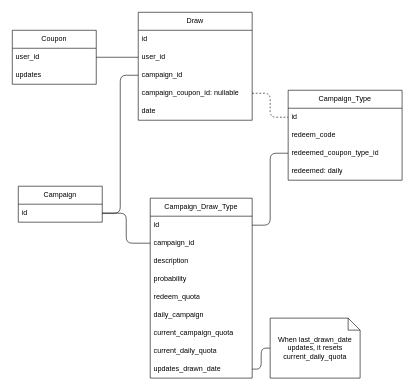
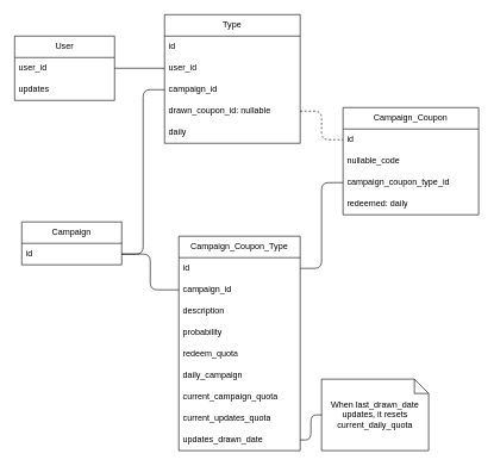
- <mxCell id="2" value="Draw" style="swimlane;fontStyle=0;childLayout=stackLayout;horizontal=1;startSize=30;horizontalStack=0;resizeParent=1;resizeParentMax=0;resizeLast=0;collapsible=1;marginBottom=0;whiteSpace=wrap;html=1;" parent="1" vertex="1"><mxGeometry x="230" y="20" width="190" height="180" as="geometry" /></mxCell>
+ <mxCell id="2" value="Type" style="swimlane;fontStyle=0;childLayout=stackLayout;horizontal=1;startSize=30;horizontalStack=0;resizeParent=1;resizeParentMax=0;resizeLast=0;collapsible=1;marginBottom=0;whiteSpace=wrap;html=1;" parent="1" vertex="1"><mxGeometry x="230" y="20" width="190" height="180" as="geometry" /></mxCell>
- <mxCell id="13" value="Coupon" style="swimlane;fontStyle=0;childLayout=stackLayout;horizontal=1;startSize=30;horizontalStack=0;resizeParent=1;resizeParentMax=0;resizeLast=0;collapsible=1;marginBottom=0;whiteSpace=wrap;html=1;" parent="1" vertex="1"><mxGeometry x="20" y="50" width="140" height="90" as="geometry" /></mxCell>
+ <mxCell id="13" value="User" style="swimlane;fontStyle=0;childLayout=stackLayout;horizontal=1;startSize=30;horizontalStack=0;resizeParent=1;resizeParentMax=0;resizeLast=0;collapsible=1;marginBottom=0;whiteSpace=wrap;html=1;" parent="1" vertex="1"><mxGeometry x="20" y="50" width="140" height="90" as="geometry" /></mxCell>
- <mxCell id="6" value="campaign_coupon_id: nullable" style="text;strokeColor=none;fillColor=none;align=left;verticalAlign=middle;spacingLeft=4;spacingRight=4;overflow=hidden;points=[[0,0.5],[1,0.5]];portConstraint=eastwest;rotatable=0;whiteSpace=wrap;html=1;" parent="2" vertex="1"><mxGeometry y="120" width="190" height="30" as="geometry" /></mxCell>
+ <mxCell id="6" value="drawn_coupon_id: nullable" style="text;strokeColor=none;fillColor=none;align=left;verticalAlign=middle;spacingLeft=4;spacingRight=4;overflow=hidden;points=[[0,0.5],[1,0.5]];portConstraint=eastwest;rotatable=0;whiteSpace=wrap;html=1;" parent="2" vertex="1"><mxGeometry y="120" width="190" height="30" as="geometry" /></mxCell>
- <mxCell id="8" value="Campaign_Type" style="swimlane;fontStyle=0;childLayout=stackLayout;horizontal=1;startSize=30;horizontalStack=0;resizeParent=1;resizeParentMax=0;resizeLast=0;collapsible=1;marginBottom=0;whiteSpace=wrap;html=1;" parent="1" vertex="1"><mxGeometry x="480" y="150" width="190" height="150" as="geometry" /></mxCell>
+ <mxCell id="8" value="Campaign_Coupon" style="swimlane;fontStyle=0;childLayout=stackLayout;horizontal=1;startSize=30;horizontalStack=0;resizeParent=1;resizeParentMax=0;resizeLast=0;collapsible=1;marginBottom=0;whiteSpace=wrap;html=1;" parent="1" vertex="1"><mxGeometry x="480" y="150" width="190" height="150" as="geometry" /></mxCell>
- <mxCell id="7" value="date" style="text;strokeColor=none;fillColor=none;align=left;verticalAlign=middle;spacingLeft=4;spacingRight=4;overflow=hidden;points=[[0,0.5],[1,0.5]];portConstraint=eastwest;rotatable=0;whiteSpace=wrap;html=1;" vertex="1" parent="2"><mxGeometry y="150" width="190" height="30" as="geometry" /></mxCell>
+ <mxCell id="7" value="daily" style="text;strokeColor=none;fillColor=none;align=left;verticalAlign=middle;spacingLeft=4;spacingRight=4;overflow=hidden;points=[[0,0.5],[1,0.5]];portConstraint=eastwest;rotatable=0;whiteSpace=wrap;html=1;" vertex="1" parent="2"><mxGeometry y="150" width="190" height="30" as="geometry" /></mxCell>
- <mxCell id="10" value="redeem_code" style="text;strokeColor=none;fillColor=none;align=left;verticalAlign=middle;spacingLeft=4;spacingRight=4;overflow=hidden;points=[[0,0.5],[1,0.5]];portConstraint=eastwest;rotatable=0;whiteSpace=wrap;html=1;" parent="8" vertex="1"><mxGeometry y="60" width="190" height="30" as="geometry" /></mxCell>
+ <mxCell id="10" value="nullable_code" style="text;strokeColor=none;fillColor=none;align=left;verticalAlign=middle;spacingLeft=4;spacingRight=4;overflow=hidden;points=[[0,0.5],[1,0.5]];portConstraint=eastwest;rotatable=0;whiteSpace=wrap;html=1;" parent="8" vertex="1"><mxGeometry y="60" width="190" height="30" as="geometry" /></mxCell>
- <mxCell id="11" value="redeemed_coupon_type_id" style="text;strokeColor=none;fillColor=none;align=left;verticalAlign=middle;spacingLeft=4;spacingRight=4;overflow=hidden;points=[[0,0.5],[1,0.5]];portConstraint=eastwest;rotatable=0;whiteSpace=wrap;html=1;" parent="8" vertex="1"><mxGeometry y="90" width="190" height="30" as="geometry" /></mxCell>
+ <mxCell id="11" value="campaign_coupon_type_id" style="text;strokeColor=none;fillColor=none;align=left;verticalAlign=middle;spacingLeft=4;spacingRight=4;overflow=hidden;points=[[0,0.5],[1,0.5]];portConstraint=eastwest;rotatable=0;whiteSpace=wrap;html=1;" parent="8" vertex="1"><mxGeometry y="90" width="190" height="30" as="geometry" /></mxCell>
- <mxCell id="19" value="Campaign_Draw_Type" style="swimlane;fontStyle=0;childLayout=stackLayout;horizontal=1;startSize=30;horizontalStack=0;resizeParent=1;resizeParentMax=0;resizeLast=0;collapsible=1;marginBottom=0;whiteSpace=wrap;html=1;" parent="1" vertex="1"><mxGeometry x="250" y="330" width="170" height="300" as="geometry" /></mxCell>
+ <mxCell id="19" value="Campaign_Coupon_Type" style="swimlane;fontStyle=0;childLayout=stackLayout;horizontal=1;startSize=30;horizontalStack=0;resizeParent=1;resizeParentMax=0;resizeLast=0;collapsible=1;marginBottom=0;whiteSpace=wrap;html=1;" parent="1" vertex="1"><mxGeometry x="250" y="330" width="170" height="300" as="geometry" /></mxCell>
- <mxCell id="27" value="current_daily_quota" style="text;strokeColor=none;fillColor=none;align=left;verticalAlign=middle;spacingLeft=4;spacingRight=4;overflow=hidden;points=[[0,0.5],[1,0.5]];portConstraint=eastwest;rotatable=0;whiteSpace=wrap;html=1;" vertex="1" parent="19"><mxGeometry y="240" width="170" height="30" as="geometry" /></mxCell>
+ <mxCell id="27" value="current_updates_quota" style="text;strokeColor=none;fillColor=none;align=left;verticalAlign=middle;spacingLeft=4;spacingRight=4;overflow=hidden;points=[[0,0.5],[1,0.5]];portConstraint=eastwest;rotatable=0;whiteSpace=wrap;html=1;" vertex="1" parent="19"><mxGeometry y="240" width="170" height="30" as="geometry" /></mxCell>
